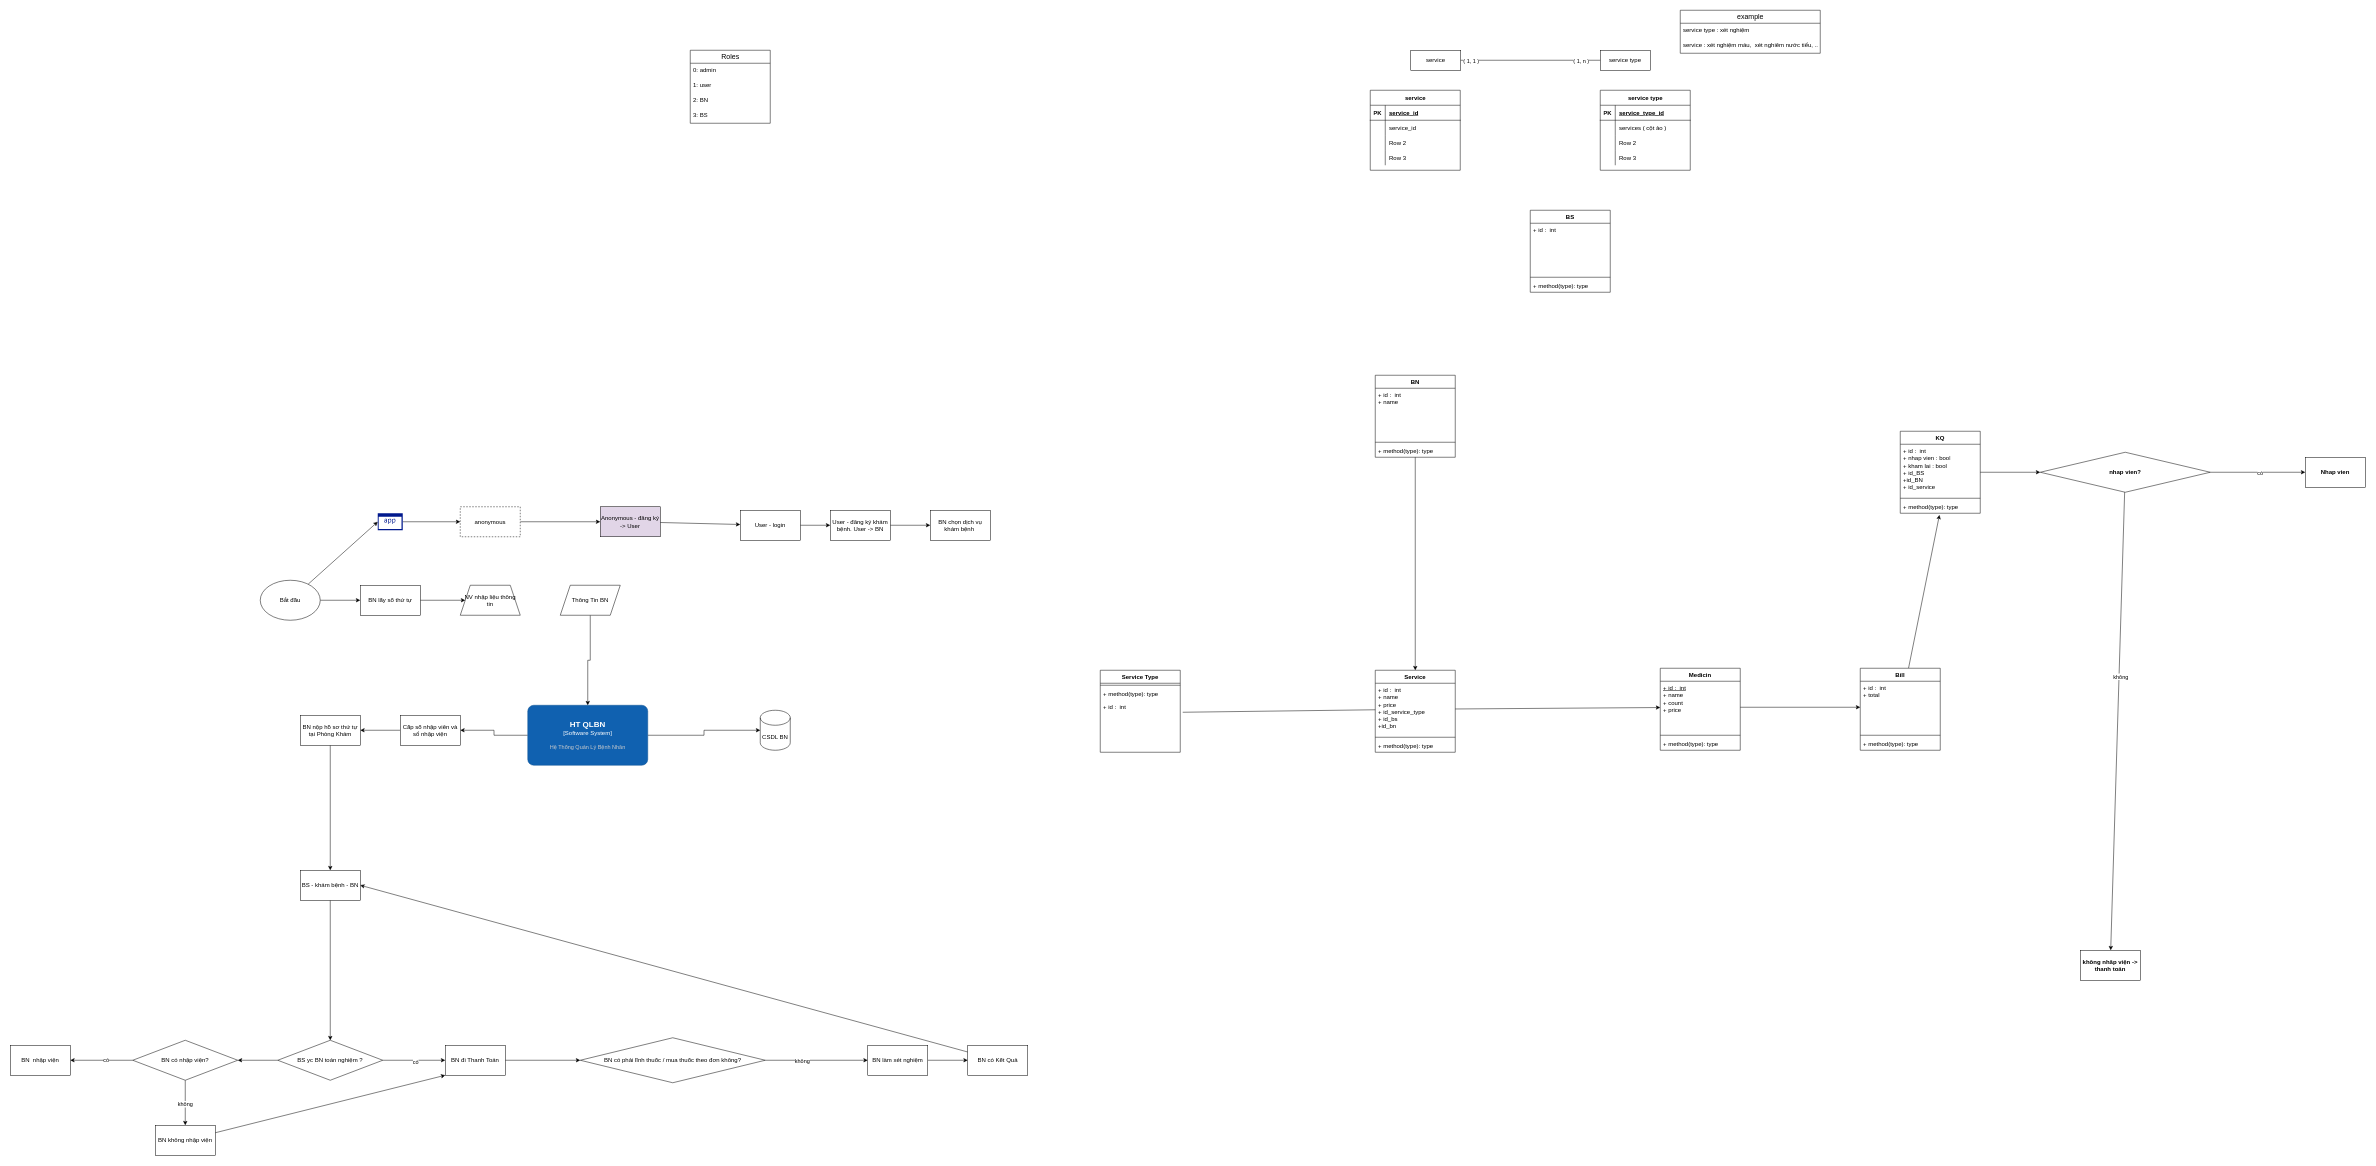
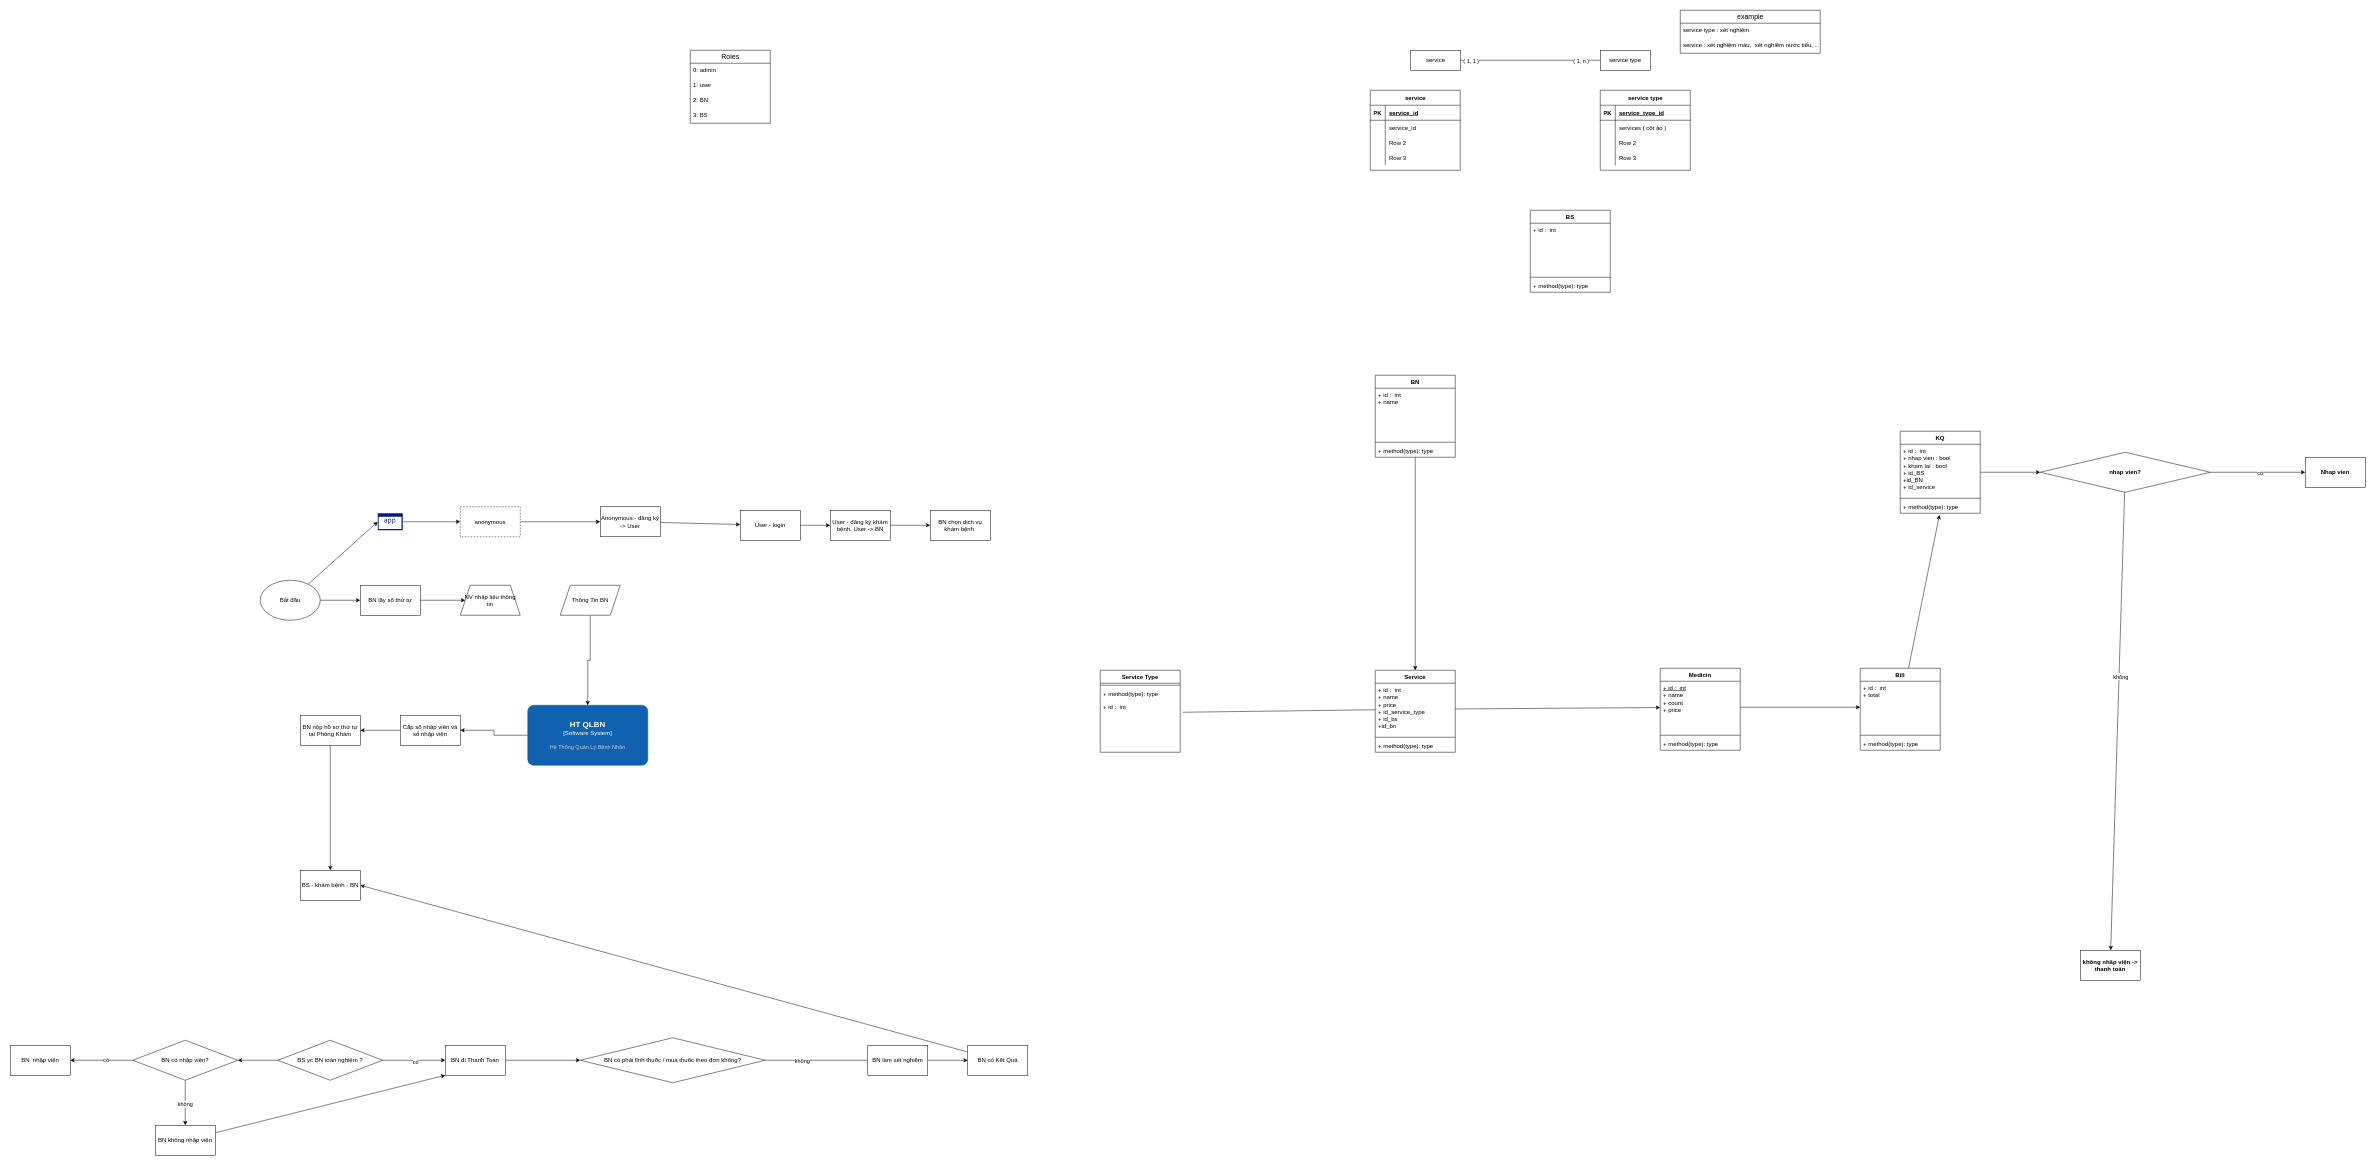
- <mxCell id="56" value="Anonymous - đăng ký -&amp;gt; User" style="whiteSpace=wrap;html=1;fillColor=#e1d5e7;" parent="1" vertex="1"><mxGeometry x="1200" y="1013" width="120" height="60" as="geometry" /></mxCell>
+ <mxCell id="56" value="Anonymous - đăng ký -&amp;gt; User" style="whiteSpace=wrap;html=1;" parent="1" vertex="1"><mxGeometry x="1200" y="1013" width="120" height="60" as="geometry" /></mxCell>
- <mxCell id="10" style="edgeStyle=orthogonalEdgeStyle;rounded=0;orthogonalLoop=1;jettySize=auto;html=1;" parent="1" source="12" target="13" edge="1"><mxGeometry relative="1" as="geometry" /></mxCell>
- <mxCell id="13" value="CSDL BN" style="shape=cylinder3;whiteSpace=wrap;html=1;boundedLbl=1;backgroundOutline=1;size=15;shadow=0;labelBackgroundColor=none;labelBorderColor=none;" parent="1" vertex="1"><mxGeometry x="1520" y="1420" width="60" height="80" as="geometry" /></mxCell>
- <mxCell id="18" value="" style="edgeStyle=orthogonalEdgeStyle;rounded=0;orthogonalLoop=1;jettySize=auto;html=1;" parent="1" source="19" target="23" edge="1"><mxGeometry relative="1" as="geometry" /></mxCell>
- <mxCell id="26" value="" style="edgeStyle=orthogonalEdgeStyle;rounded=0;orthogonalLoop=1;jettySize=auto;html=1;" parent="1" source="28" target="30" edge="1"><mxGeometry relative="1" as="geometry" /></mxCell>
+ <mxCell id="26" value="" style="edgeStyle=orthogonalEdgeStyle;rounded=0;orthogonalLoop=1;jettySize=auto;html=1;endArrow=none;" parent="1" source="28" target="30" edge="1"><mxGeometry relative="1" as="geometry" /></mxCell>
